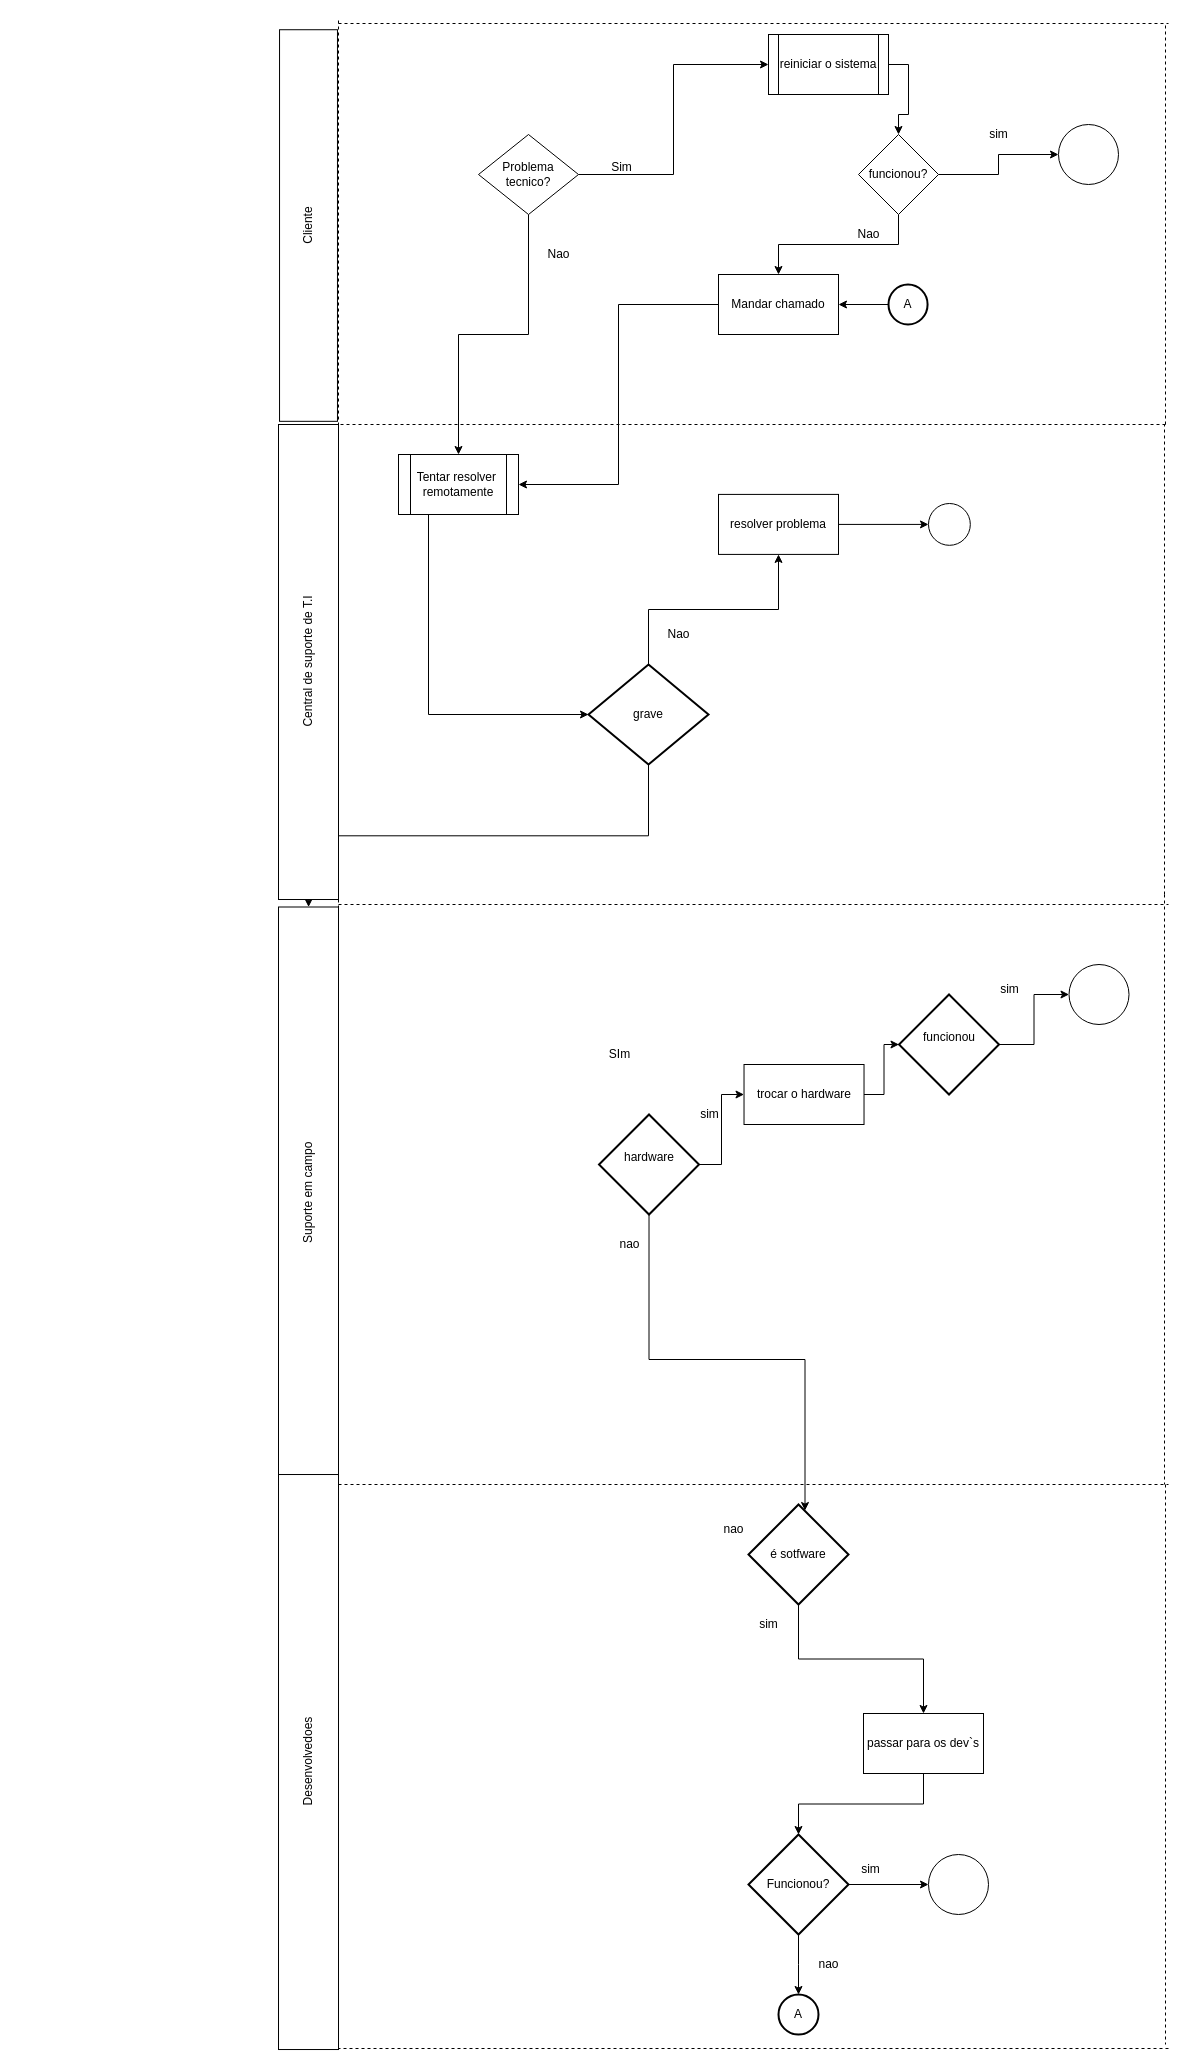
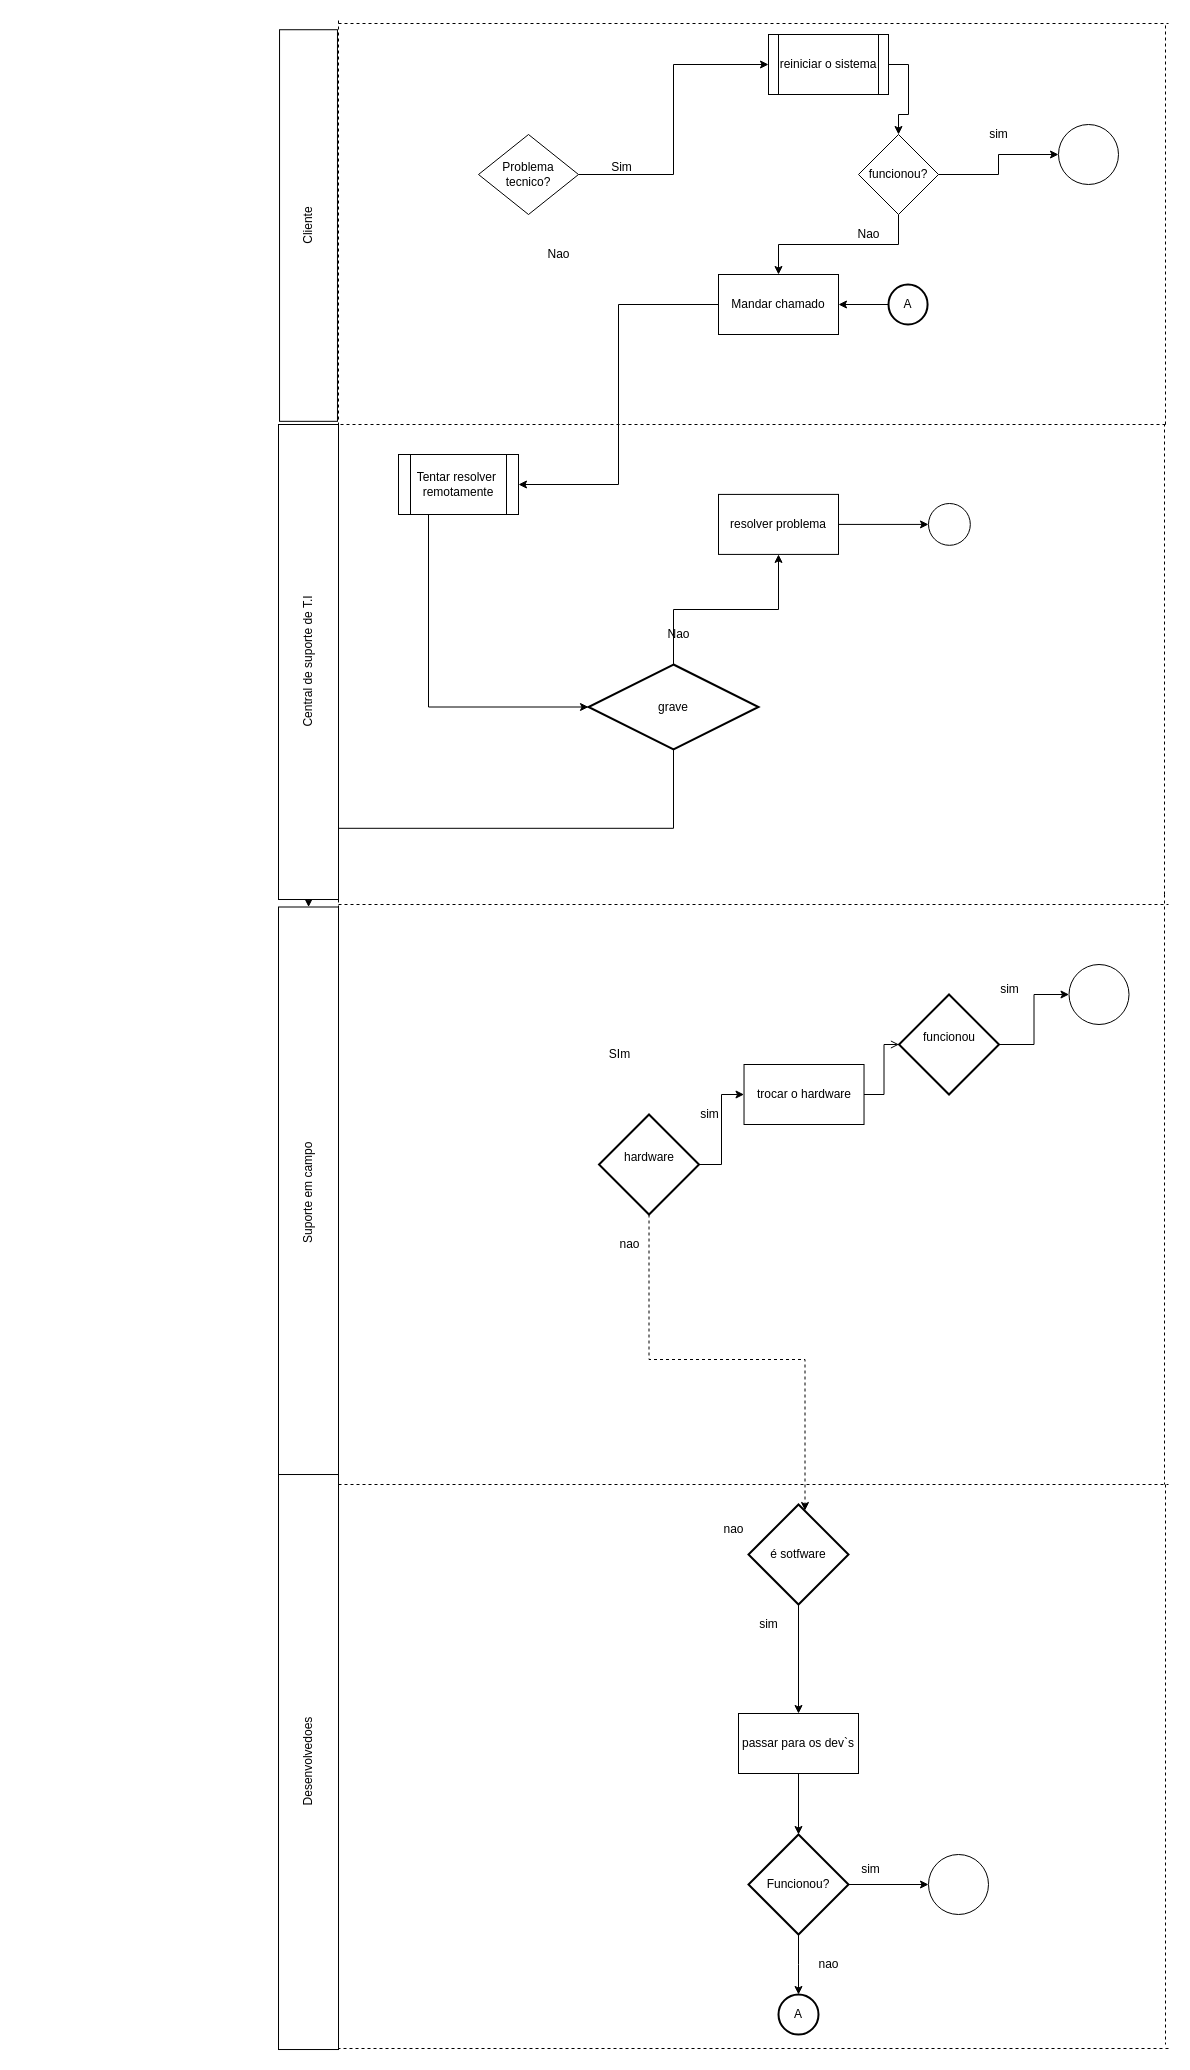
- <mxCell id="64" style="edgeStyle=orthogonalEdgeStyle;rounded=0;orthogonalLoop=1;jettySize=auto;html=1;exitX=0.5;exitY=1;exitDx=0;exitDy=0;" edge="1" parent="1" source="65" target="69"><mxGeometry relative="1" as="geometry" /></mxCell>
- <mxCell id="17" value="grave" style="strokeWidth=2;html=1;shape=mxgraph.flowchart.decision;whiteSpace=wrap;" parent="1" vertex="1"><mxGeometry x="588" y="664" width="120" height="100" as="geometry" /></mxCell>
+ <mxCell id="17" value="grave" style="strokeWidth=2;html=1;shape=mxgraph.flowchart.decision;whiteSpace=wrap;" parent="1" vertex="1"><mxGeometry x="588" y="664" width="170" height="85" as="geometry" /></mxCell>
- <mxCell id="26" style="edgeStyle=orthogonalEdgeStyle;rounded=0;orthogonalLoop=1;jettySize=auto;html=1;exitX=1;exitY=0.5;exitDx=0;exitDy=0;" parent="1" source="27" target="30" edge="1"><mxGeometry relative="1" as="geometry" /></mxCell>
+ <mxCell id="26" style="edgeStyle=orthogonalEdgeStyle;rounded=0;orthogonalLoop=1;jettySize=auto;html=1;exitX=1;exitY=0.5;exitDx=0;exitDy=0;endArrow=open;" parent="1" source="27" target="30" edge="1"><mxGeometry relative="1" as="geometry" /></mxCell>
- <mxCell id="24" style="edgeStyle=orthogonalEdgeStyle;rounded=0;orthogonalLoop=1;jettySize=auto;html=1;exitX=0.5;exitY=1;exitDx=0;exitDy=0;exitPerimeter=0;entryX=0.565;entryY=0.06;entryDx=0;entryDy=0;entryPerimeter=0;" edge="1" parent="1" source="25" target="35"><mxGeometry relative="1" as="geometry" /></mxCell>
+ <mxCell id="24" style="edgeStyle=orthogonalEdgeStyle;rounded=0;orthogonalLoop=1;jettySize=auto;html=1;exitX=0.5;exitY=1;exitDx=0;exitDy=0;exitPerimeter=0;entryX=0.565;entryY=0.06;entryDx=0;entryDy=0;entryPerimeter=0;dashed=1;" edge="1" parent="1" source="25" target="35"><mxGeometry relative="1" as="geometry" /></mxCell>
- <mxCell id="39" value="passar para os dev`s" style="rounded=0;whiteSpace=wrap;html=1;" parent="1" vertex="1"><mxGeometry x="863" y="1713" width="120" height="60" as="geometry" /></mxCell>
+ <mxCell id="39" value="passar para os dev`s" style="rounded=0;whiteSpace=wrap;html=1;" parent="1" vertex="1"><mxGeometry x="738" y="1713" width="120" height="60" as="geometry" /></mxCell>
